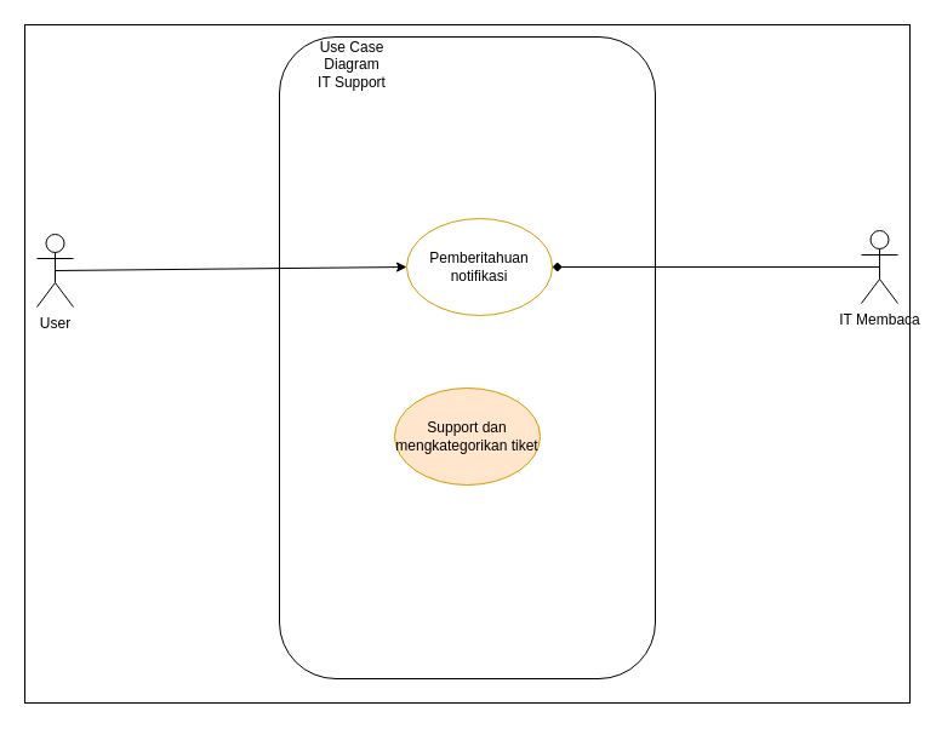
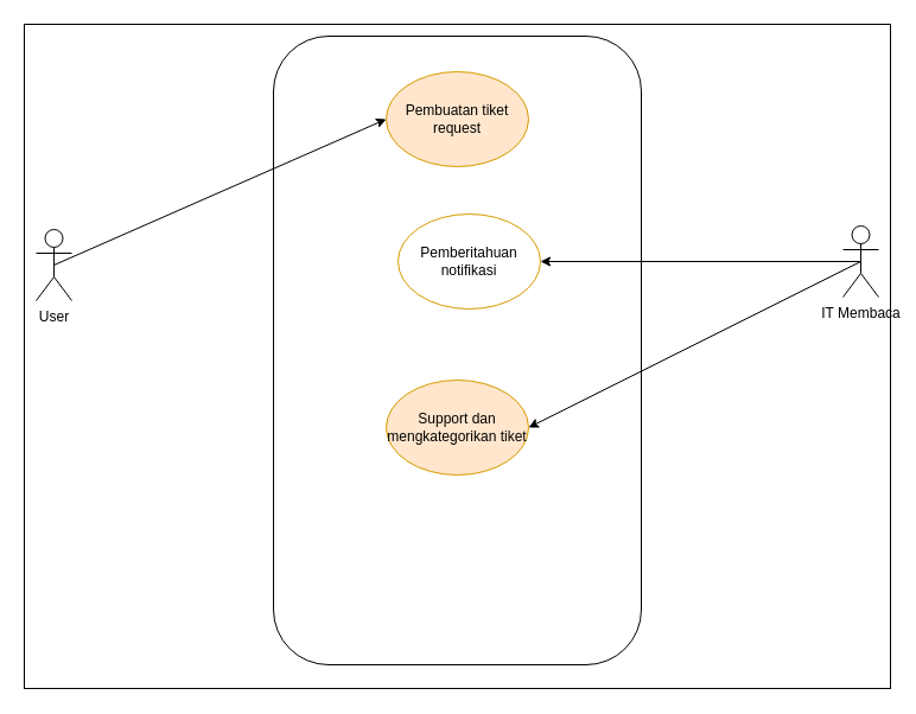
- <mxCell id="13" value="Use Case Diagram IT Support" style="text;strokeColor=none;align=center;fillColor=none;html=1;verticalAlign=middle;whiteSpace=wrap;rounded=0;" vertex="1" parent="1"><mxGeometry x="260" y="38" width="60" height="30" as="geometry" /></mxCell>
+ <mxCell id="6" value="Pembuatan tiket request" style="ellipse;whiteSpace=wrap;html=1;fillColor=#ffe6cc;strokeColor=#d79b00;" vertex="1" parent="1"><mxGeometry x="325" y="60" width="120" height="80" as="geometry" /></mxCell>
+ <mxCell id="7" style="rounded=0;orthogonalLoop=1;jettySize=auto;html=1;exitX=0.5;exitY=0.5;exitDx=0;exitDy=0;exitPerimeter=0;entryX=0;entryY=0.5;entryDx=0;entryDy=0;" edge="1" parent="1" source="3" target="6"><mxGeometry relative="1" as="geometry" /></mxCell>
- <mxCell id="11" style="rounded=0;orthogonalLoop=1;jettySize=auto;html=1;exitX=0.5;exitY=0.5;exitDx=0;exitDy=0;exitPerimeter=0;entryX=1;entryY=0.5;entryDx=0;entryDy=0;endArrow=diamond;" edge="1" parent="1" source="4" target="10"><mxGeometry relative="1" as="geometry" /></mxCell>
+ <mxCell id="11" style="rounded=0;orthogonalLoop=1;jettySize=auto;html=1;exitX=0.5;exitY=0.5;exitDx=0;exitDy=0;exitPerimeter=0;entryX=1;entryY=0.5;entryDx=0;entryDy=0;" edge="1" parent="1" source="4" target="10"><mxGeometry relative="1" as="geometry" /></mxCell>
- <mxCell id="12" style="edgeStyle=none;rounded=0;orthogonalLoop=1;jettySize=auto;html=1;exitX=0.5;exitY=0.5;exitDx=0;exitDy=0;exitPerimeter=0;entryX=0;entryY=0.5;entryDx=0;entryDy=0;" edge="1" parent="1" source="3" target="10"><mxGeometry relative="1" as="geometry" /></mxCell>
+ <mxCell id="9" style="rounded=0;orthogonalLoop=1;jettySize=auto;html=1;exitX=0.5;exitY=0.5;exitDx=0;exitDy=0;exitPerimeter=0;entryX=1;entryY=0.5;entryDx=0;entryDy=0;" edge="1" parent="1" source="4" target="8"><mxGeometry relative="1" as="geometry" /></mxCell>
